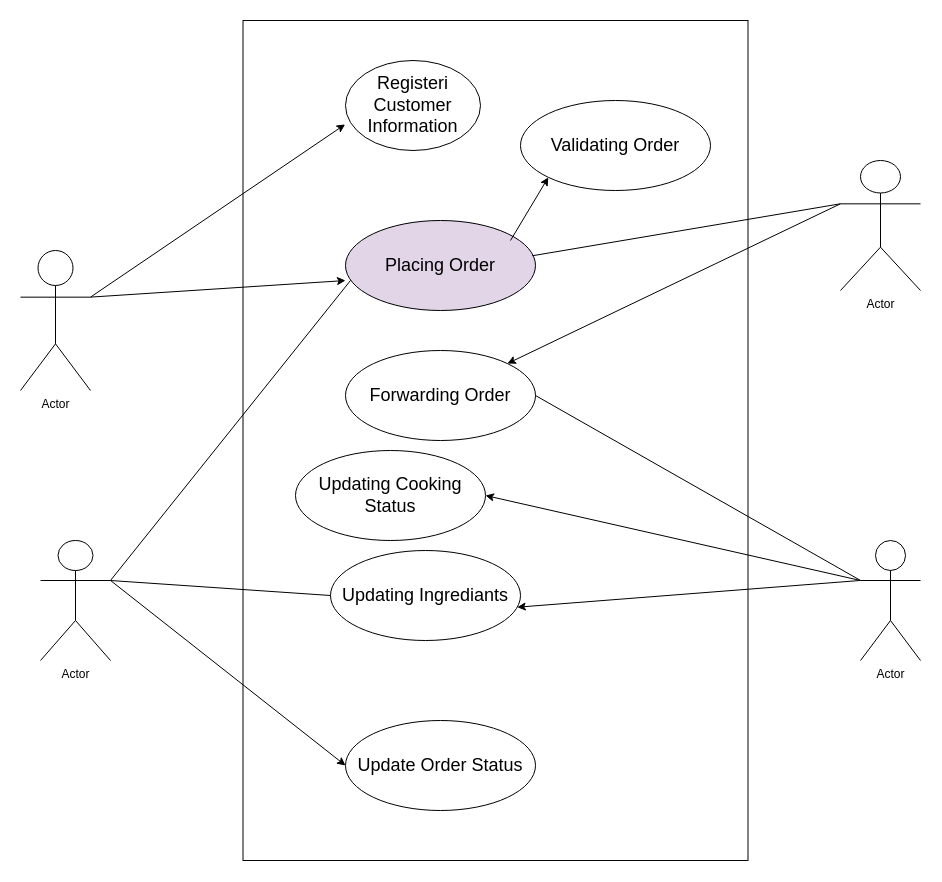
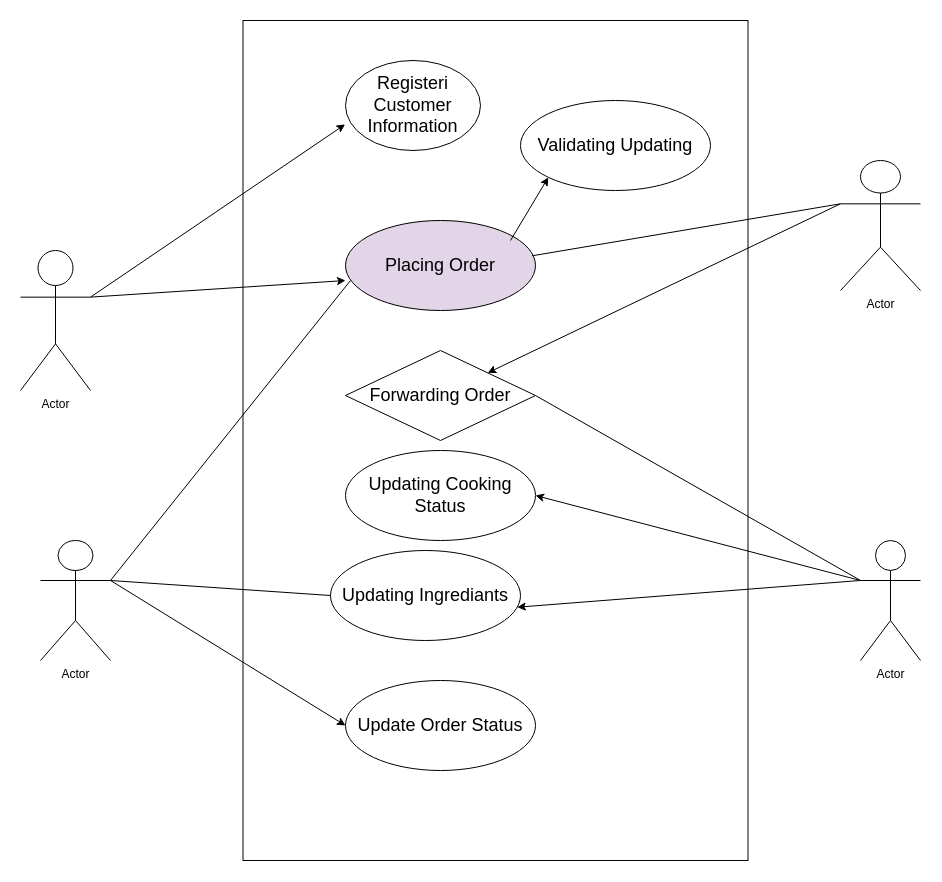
- <mxCell id="9" value="&lt;font style=&quot;font-size: 18px;&quot;&gt;Validating Order&lt;/font&gt;" style="ellipse;whiteSpace=wrap;html=1;" vertex="1" parent="1"><mxGeometry x="520" y="100" width="190" height="90" as="geometry" /></mxCell>
+ <mxCell id="9" value="&lt;font style=&quot;font-size: 18px;&quot;&gt;Validating Updating&lt;/font&gt;" style="ellipse;whiteSpace=wrap;html=1;" vertex="1" parent="1"><mxGeometry x="520" y="100" width="190" height="90" as="geometry" /></mxCell>
- <mxCell id="7" value="&lt;font style=&quot;font-size: 18px;&quot;&gt;Forwarding Order&lt;/font&gt;" style="ellipse;whiteSpace=wrap;html=1;strokeColor=#000000;" vertex="1" parent="1"><mxGeometry x="345" y="350" width="190" height="90" as="geometry" /></mxCell>
+ <mxCell id="7" value="&lt;font style=&quot;font-size: 18px;&quot;&gt;Forwarding Order&lt;/font&gt;" style="rhombus;whiteSpace=wrap;html=1;strokeColor=#000000;" vertex="1" parent="1"><mxGeometry x="345" y="350" width="190" height="90" as="geometry" /></mxCell>
- <mxCell id="5" value="&lt;font style=&quot;font-size: 18px;&quot;&gt;Updating Cooking Status&lt;/font&gt;" style="ellipse;whiteSpace=wrap;html=1;" vertex="1" parent="1"><mxGeometry x="295" y="450" width="190" height="90" as="geometry" /></mxCell>
+ <mxCell id="5" value="&lt;font style=&quot;font-size: 18px;&quot;&gt;Updating Cooking Status&lt;/font&gt;" style="ellipse;whiteSpace=wrap;html=1;" vertex="1" parent="1"><mxGeometry x="345" y="450" width="190" height="90" as="geometry" /></mxCell>
- <mxCell id="13" value="&lt;font style=&quot;font-size: 18px;&quot;&gt;Update Order Status&lt;/font&gt;" style="ellipse;whiteSpace=wrap;html=1;" vertex="1" parent="1"><mxGeometry x="345" y="720" width="190" height="90" as="geometry" /></mxCell>
+ <mxCell id="13" value="&lt;font style=&quot;font-size: 18px;&quot;&gt;Update Order Status&lt;/font&gt;" style="ellipse;whiteSpace=wrap;html=1;" vertex="1" parent="1"><mxGeometry x="345" y="680" width="190" height="90" as="geometry" /></mxCell>
